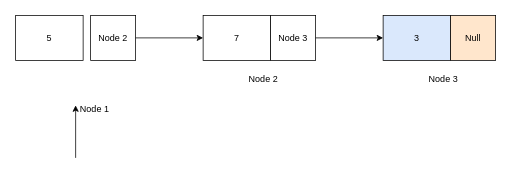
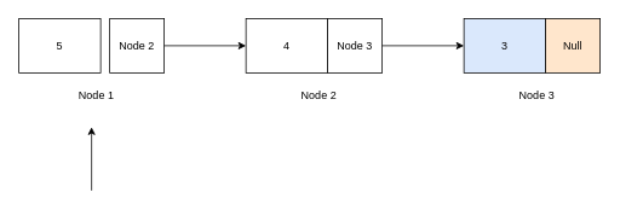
- <mxCell id="5" value="7" style="rounded=0;whiteSpace=wrap;html=1;" vertex="1" parent="1"><mxGeometry x="270" y="20" width="90" height="60" as="geometry" /></mxCell>
+ <mxCell id="5" value="4" style="rounded=0;whiteSpace=wrap;html=1;" vertex="1" parent="1"><mxGeometry x="270" y="20" width="90" height="60" as="geometry" /></mxCell>
- <mxCell id="10" value="Node 1" style="text;html=1;align=center;verticalAlign=middle;resizable=0;points=[];autosize=1;strokeColor=none;fillColor=none;" vertex="1" parent="1"><mxGeometry x="95" y="130" width="60" height="30" as="geometry" /></mxCell>
+ <mxCell id="10" value="Node 1" style="text;html=1;align=center;verticalAlign=middle;resizable=0;points=[];autosize=1;strokeColor=none;fillColor=none;" vertex="1" parent="1"><mxGeometry x="75" y="90" width="60" height="30" as="geometry" /></mxCell>
